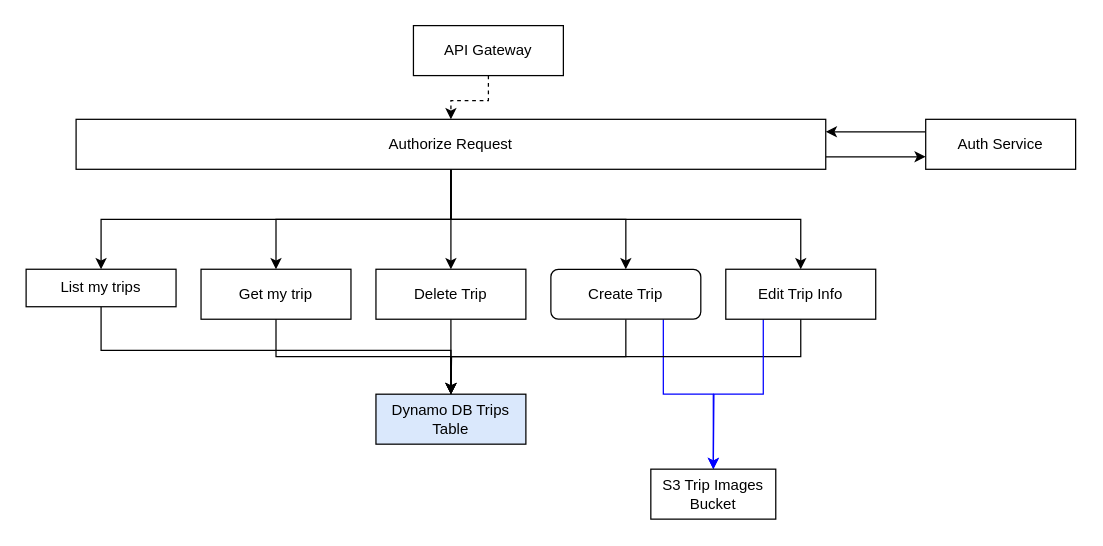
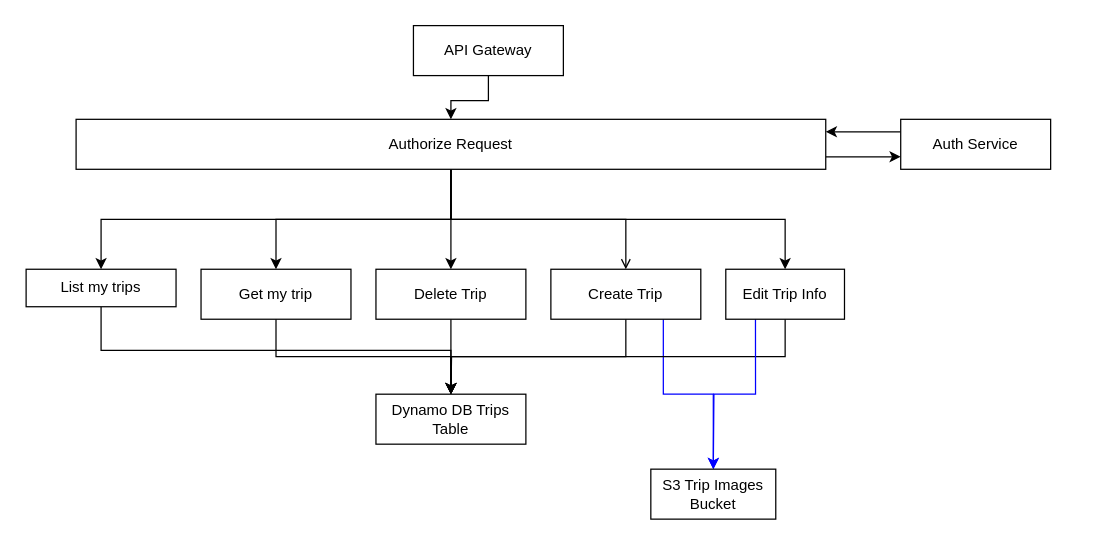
- <mxCell id="2" style="edgeStyle=orthogonalEdgeStyle;rounded=0;orthogonalLoop=1;jettySize=auto;html=1;exitX=0.5;exitY=1;exitDx=0;exitDy=0;entryX=0.5;entryY=0;entryDx=0;entryDy=0;dashed=1;" edge="1" parent="1" source="3" target="10"><mxGeometry relative="1" as="geometry" /></mxCell>
+ <mxCell id="2" style="edgeStyle=orthogonalEdgeStyle;rounded=0;orthogonalLoop=1;jettySize=auto;html=1;exitX=0.5;exitY=1;exitDx=0;exitDy=0;entryX=0.5;entryY=0;entryDx=0;entryDy=0;" edge="1" parent="1" source="3" target="10"><mxGeometry relative="1" as="geometry" /></mxCell>
- <mxCell id="21" value="Auth Service" style="rounded=0;whiteSpace=wrap;html=1;" vertex="1" parent="1"><mxGeometry x="740" y="95" width="120" height="40" as="geometry" /></mxCell>
+ <mxCell id="21" value="Auth Service" style="rounded=0;whiteSpace=wrap;html=1;" vertex="1" parent="1"><mxGeometry x="720" y="95" width="120" height="40" as="geometry" /></mxCell>
- <mxCell id="8" style="edgeStyle=orthogonalEdgeStyle;rounded=0;orthogonalLoop=1;jettySize=auto;html=1;exitX=0.5;exitY=1;exitDx=0;exitDy=0;entryX=0.5;entryY=0;entryDx=0;entryDy=0;" edge="1" parent="1" source="10" target="19"><mxGeometry relative="1" as="geometry" /></mxCell>
+ <mxCell id="8" style="edgeStyle=orthogonalEdgeStyle;rounded=0;orthogonalLoop=1;jettySize=auto;html=1;exitX=0.5;exitY=1;exitDx=0;exitDy=0;entryX=0.5;entryY=0;entryDx=0;entryDy=0;endArrow=open;" edge="1" parent="1" source="10" target="19"><mxGeometry relative="1" as="geometry" /></mxCell>
- <mxCell id="19" value="Create Trip" style="whiteSpace=wrap;html=1;rounded=1;" vertex="1" parent="1"><mxGeometry x="440" y="215" width="120" height="40" as="geometry" /></mxCell>
+ <mxCell id="19" value="Create Trip" style="rounded=0;whiteSpace=wrap;html=1;" vertex="1" parent="1"><mxGeometry x="440" y="215" width="120" height="40" as="geometry" /></mxCell>
- <mxCell id="24" value="Edit Trip Info" style="rounded=0;whiteSpace=wrap;html=1;" vertex="1" parent="1"><mxGeometry x="580" y="215" width="120" height="40" as="geometry" /></mxCell>
+ <mxCell id="24" value="Edit Trip Info" style="rounded=0;whiteSpace=wrap;html=1;" vertex="1" parent="1"><mxGeometry x="580" y="215" width="95" height="40" as="geometry" /></mxCell>
- <mxCell id="17" style="edgeStyle=orthogonalEdgeStyle;rounded=0;orthogonalLoop=1;jettySize=auto;html=1;exitX=0.5;exitY=1;exitDx=0;exitDy=0;entryX=0.5;entryY=0;entryDx=0;entryDy=0;endArrow=none;" edge="1" parent="1" source="19" target="25"><mxGeometry relative="1" as="geometry" /></mxCell>
+ <mxCell id="17" style="edgeStyle=orthogonalEdgeStyle;rounded=0;orthogonalLoop=1;jettySize=auto;html=1;exitX=0.5;exitY=1;exitDx=0;exitDy=0;entryX=0.5;entryY=0;entryDx=0;entryDy=0;" edge="1" parent="1" source="19" target="25"><mxGeometry relative="1" as="geometry" /></mxCell>
- <mxCell id="25" value="Dynamo DB Trips Table" style="rounded=0;whiteSpace=wrap;html=1;fillColor=#dae8fc;" vertex="1" parent="1"><mxGeometry x="300" y="315" width="120" height="40" as="geometry" /></mxCell>
+ <mxCell id="25" value="Dynamo DB Trips Table" style="rounded=0;whiteSpace=wrap;html=1;" vertex="1" parent="1"><mxGeometry x="300" y="315" width="120" height="40" as="geometry" /></mxCell>
